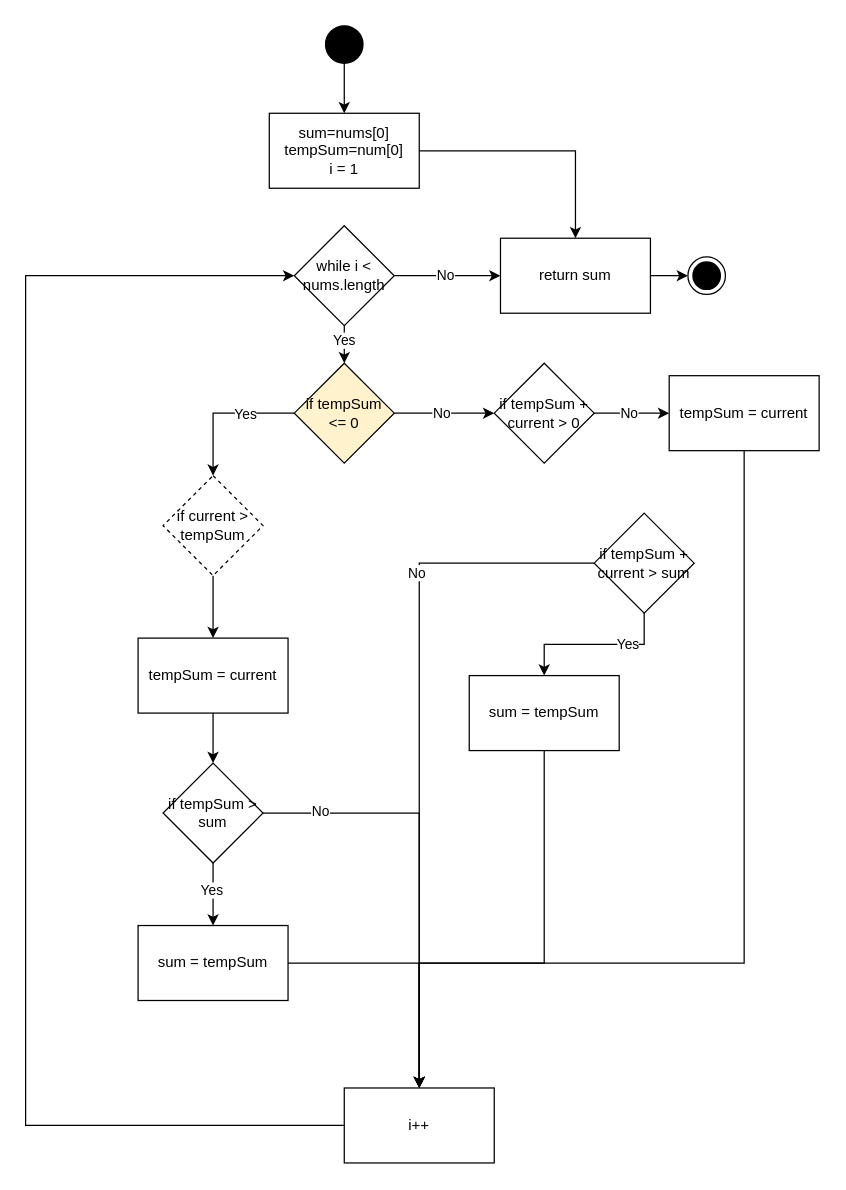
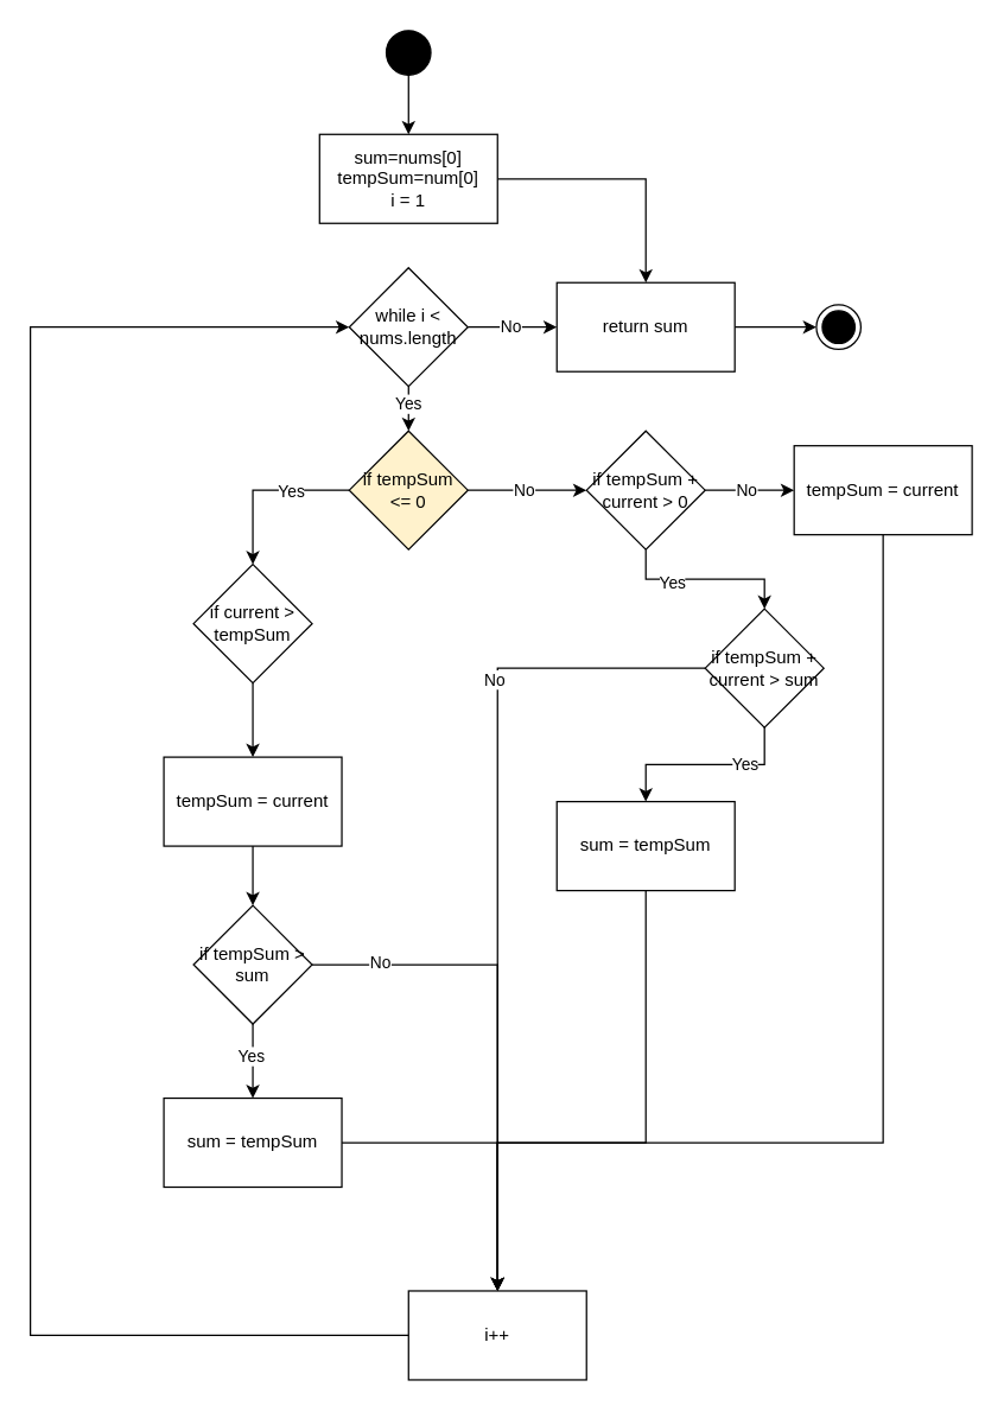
- <mxCell id="42" value="return sum" style="whiteSpace=wrap;html=1;" parent="1" vertex="1"><mxGeometry x="400" y="190" width="120" height="60" as="geometry" /></mxCell>
+ <mxCell id="42" value="return sum" style="whiteSpace=wrap;html=1;" parent="1" vertex="1"><mxGeometry x="375" y="190" width="120" height="60" as="geometry" /></mxCell>
+ <mxCell id="25" value="" style="edgeStyle=orthogonalEdgeStyle;rounded=0;orthogonalLoop=1;jettySize=auto;html=1;" parent="1" source="29" target="34" edge="1"><mxGeometry relative="1" as="geometry" /></mxCell>
+ <mxCell id="26" value="Yes" style="edgeLabel;html=1;align=center;verticalAlign=middle;resizable=0;points=[];" parent="25" vertex="1" connectable="0"><mxGeometry x="-0.379" y="-2" relative="1" as="geometry"><mxPoint as="offset" /></mxGeometry></mxCell>
- <mxCell id="15" value="if current &amp;gt; tempSum" style="rhombus;whiteSpace=wrap;html=1;dashed=1;" parent="1" vertex="1"><mxGeometry x="130" y="380" width="80" height="80" as="geometry" /></mxCell>
+ <mxCell id="15" value="if current &amp;gt; tempSum" style="rhombus;whiteSpace=wrap;html=1;" parent="1" vertex="1"><mxGeometry x="130" y="380" width="80" height="80" as="geometry" /></mxCell>
